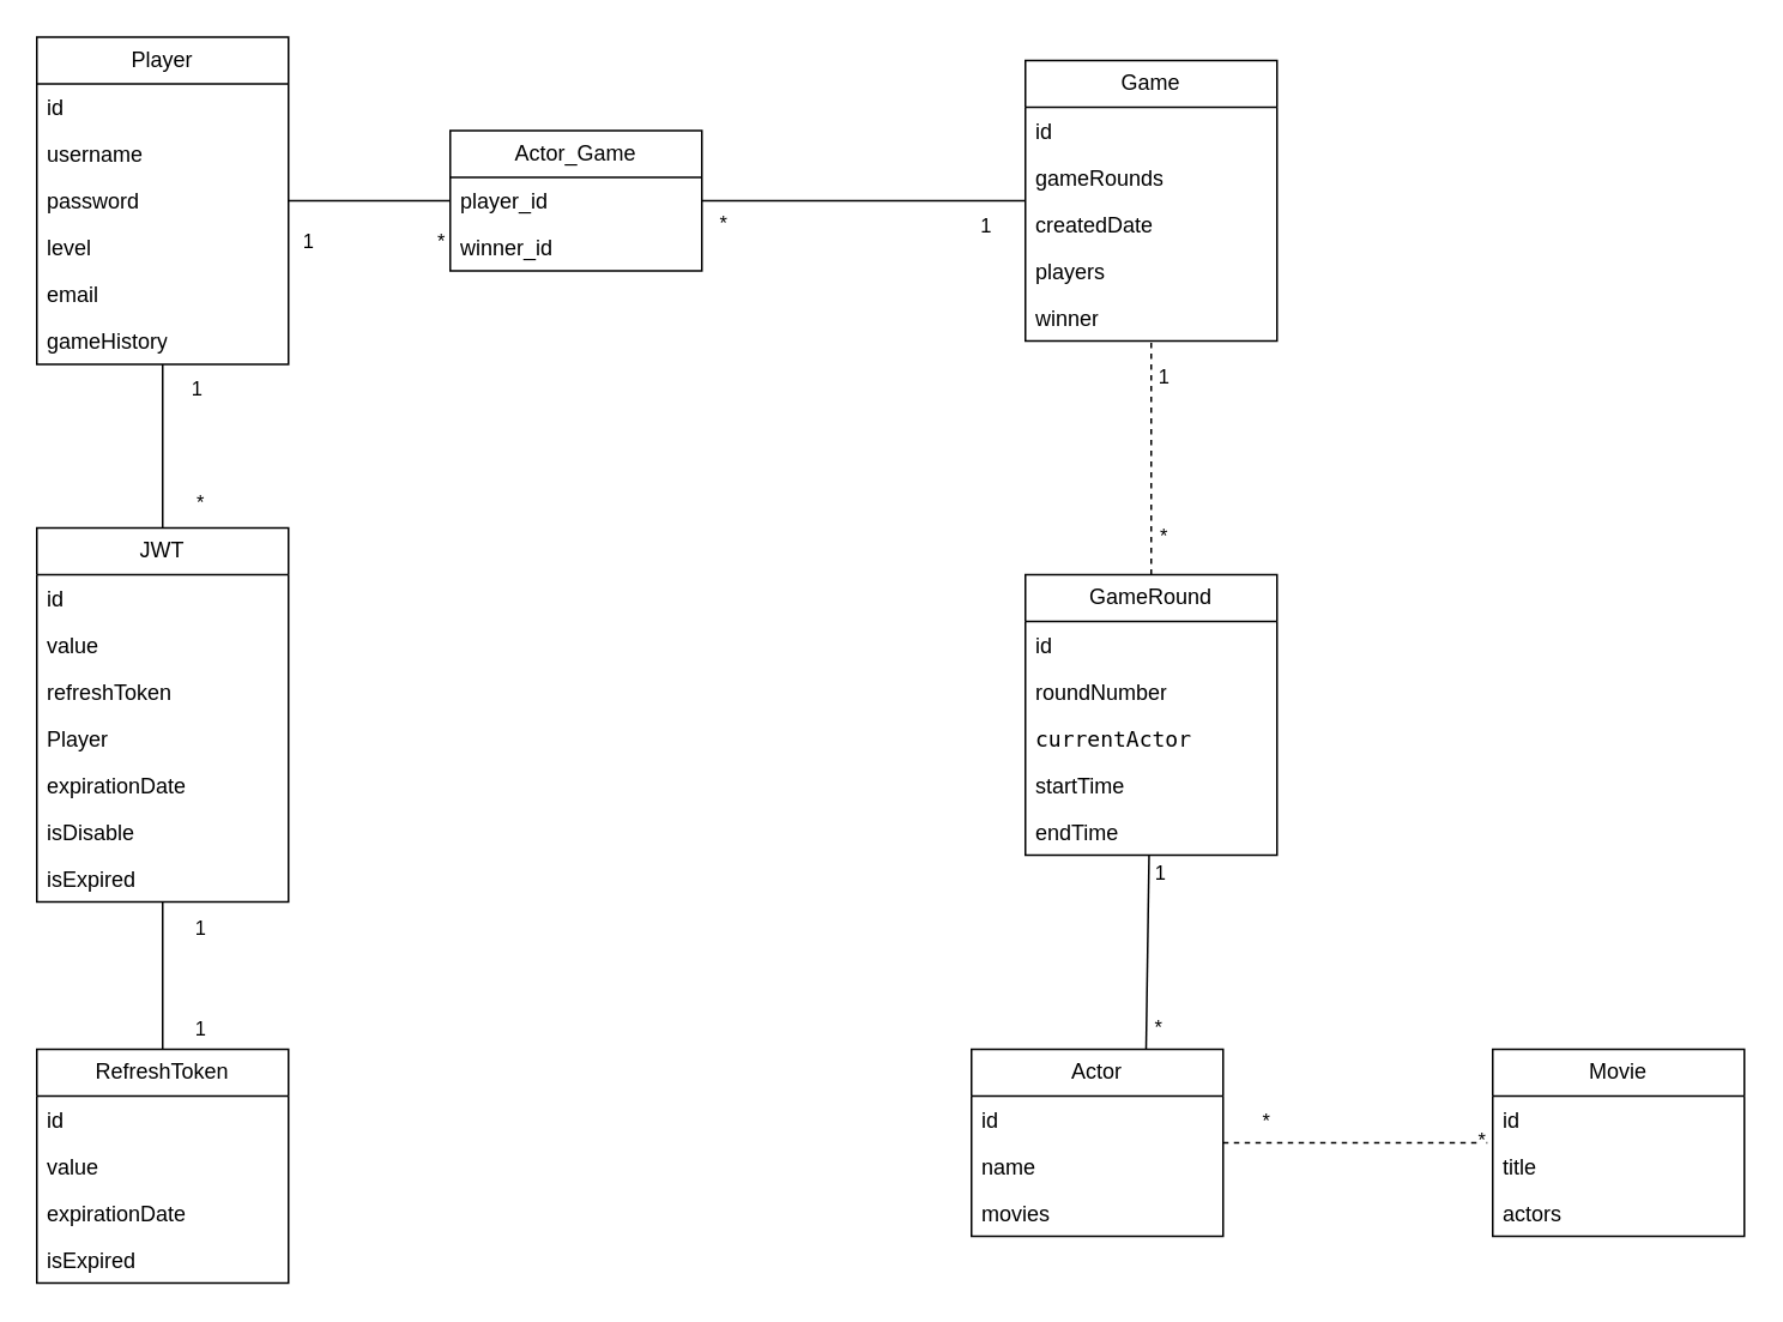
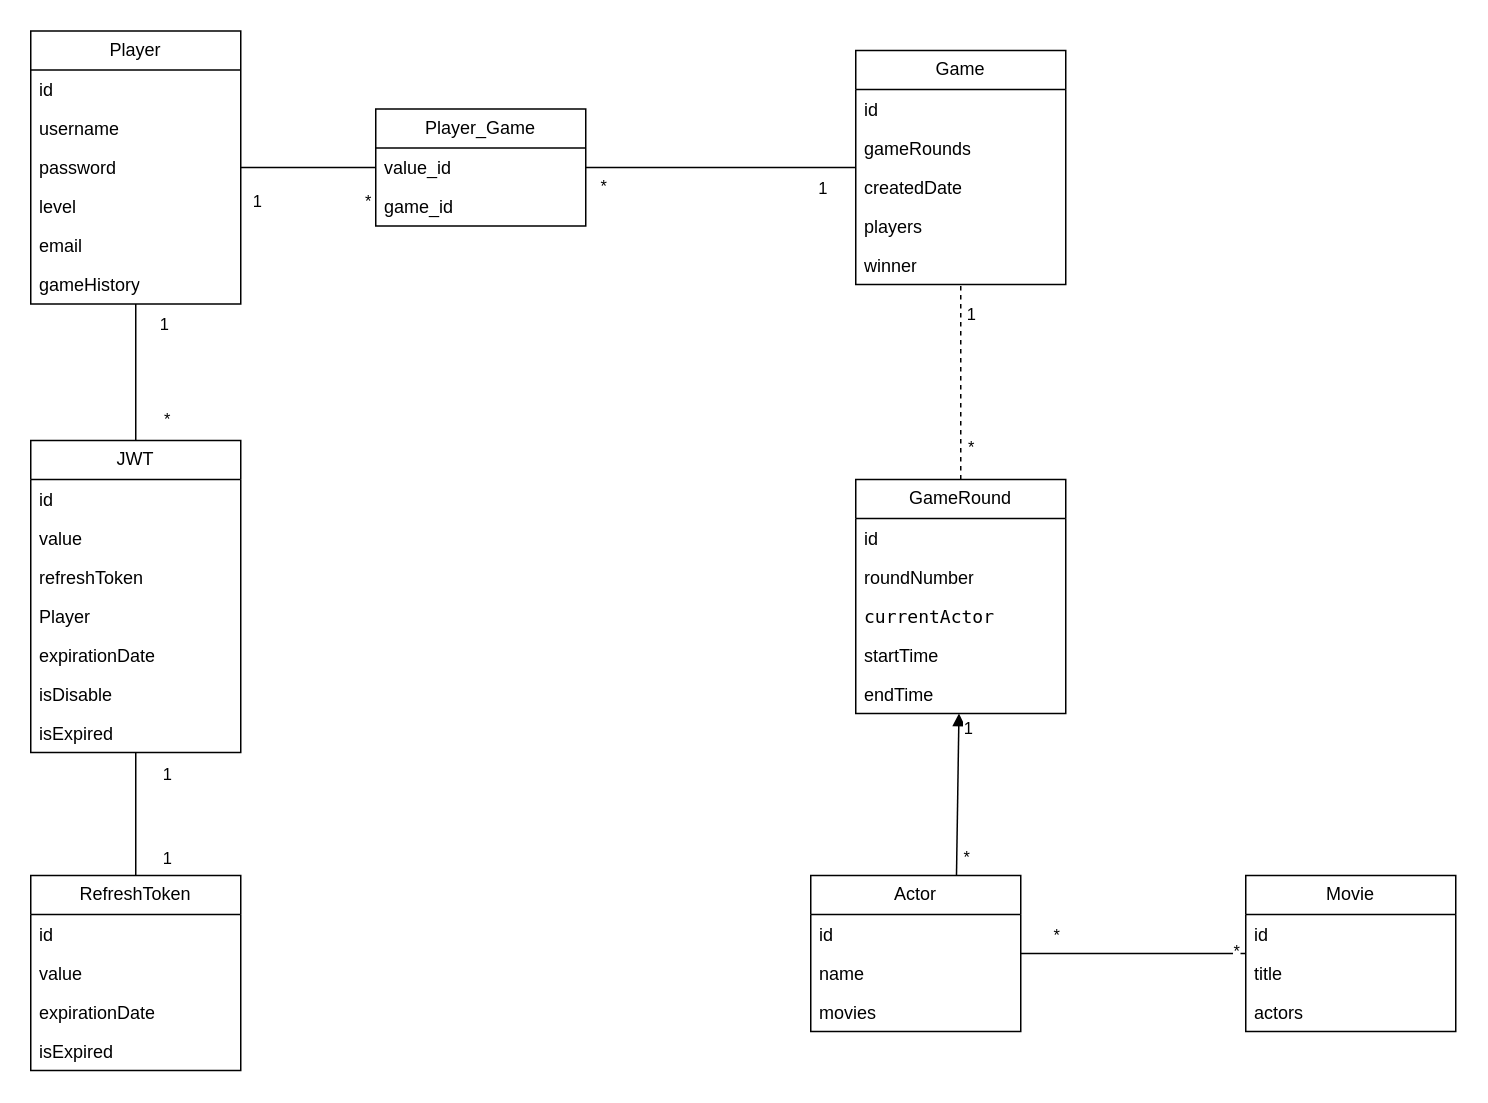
- <mxCell id="57" value="Actor_Game" style="swimlane;fontStyle=0;childLayout=stackLayout;horizontal=1;startSize=26;fillColor=none;horizontalStack=0;resizeParent=1;resizeParentMax=0;resizeLast=0;collapsible=1;marginBottom=0;whiteSpace=wrap;html=1;" vertex="1" parent="1"><mxGeometry x="250" y="72" width="140" height="78" as="geometry" /></mxCell>
+ <mxCell id="57" value="Player_Game" style="swimlane;fontStyle=0;childLayout=stackLayout;horizontal=1;startSize=26;fillColor=none;horizontalStack=0;resizeParent=1;resizeParentMax=0;resizeLast=0;collapsible=1;marginBottom=0;whiteSpace=wrap;html=1;" vertex="1" parent="1"><mxGeometry x="250" y="72" width="140" height="78" as="geometry" /></mxCell>
- <mxCell id="58" value="player_id" style="text;strokeColor=none;fillColor=none;align=left;verticalAlign=top;spacingLeft=4;spacingRight=4;overflow=hidden;rotatable=0;points=[[0,0.5],[1,0.5]];portConstraint=eastwest;whiteSpace=wrap;html=1;" vertex="1" parent="57"><mxGeometry y="26" width="140" height="26" as="geometry" /></mxCell>
+ <mxCell id="58" value="value_id" style="text;strokeColor=none;fillColor=none;align=left;verticalAlign=top;spacingLeft=4;spacingRight=4;overflow=hidden;rotatable=0;points=[[0,0.5],[1,0.5]];portConstraint=eastwest;whiteSpace=wrap;html=1;" vertex="1" parent="57"><mxGeometry y="26" width="140" height="26" as="geometry" /></mxCell>
- <mxCell id="59" value="winner_id" style="text;strokeColor=none;fillColor=none;align=left;verticalAlign=top;spacingLeft=4;spacingRight=4;overflow=hidden;rotatable=0;points=[[0,0.5],[1,0.5]];portConstraint=eastwest;whiteSpace=wrap;html=1;" vertex="1" parent="57"><mxGeometry y="52" width="140" height="26" as="geometry" /></mxCell>
+ <mxCell id="59" value="game_id" style="text;strokeColor=none;fillColor=none;align=left;verticalAlign=top;spacingLeft=4;spacingRight=4;overflow=hidden;rotatable=0;points=[[0,0.5],[1,0.5]];portConstraint=eastwest;whiteSpace=wrap;html=1;" vertex="1" parent="57"><mxGeometry y="52" width="140" height="26" as="geometry" /></mxCell>
- <mxCell id="51" value="" style="endArrow=none;html=1;rounded=0;exitX=0.694;exitY=0.002;exitDx=0;exitDy=0;exitPerimeter=0;" edge="1" parent="1" source="21" target="15"><mxGeometry width="50" height="50" relative="1" as="geometry"><mxPoint x="460" y="493" as="sourcePoint" /><mxPoint x="510" y="443" as="targetPoint" /></mxGeometry></mxCell>
+ <mxCell id="51" value="" style="endArrow=block;html=1;rounded=0;exitX=0.694;exitY=0.002;exitDx=0;exitDy=0;exitPerimeter=0;" edge="1" parent="1" source="21" target="15"><mxGeometry width="50" height="50" relative="1" as="geometry"><mxPoint x="460" y="493" as="sourcePoint" /><mxPoint x="510" y="443" as="targetPoint" /></mxGeometry></mxCell>
- <mxCell id="54" value="" style="endArrow=none;html=1;rounded=0;dashed=1;" edge="1" parent="1" source="21" target="25"><mxGeometry width="50" height="50" relative="1" as="geometry"><mxPoint x="460" y="633" as="sourcePoint" /><mxPoint x="510" y="583" as="targetPoint" /></mxGeometry></mxCell>
+ <mxCell id="54" value="" style="endArrow=none;html=1;rounded=0;" edge="1" parent="1" source="21" target="25"><mxGeometry width="50" height="50" relative="1" as="geometry"><mxPoint x="460" y="633" as="sourcePoint" /><mxPoint x="510" y="583" as="targetPoint" /></mxGeometry></mxCell>
